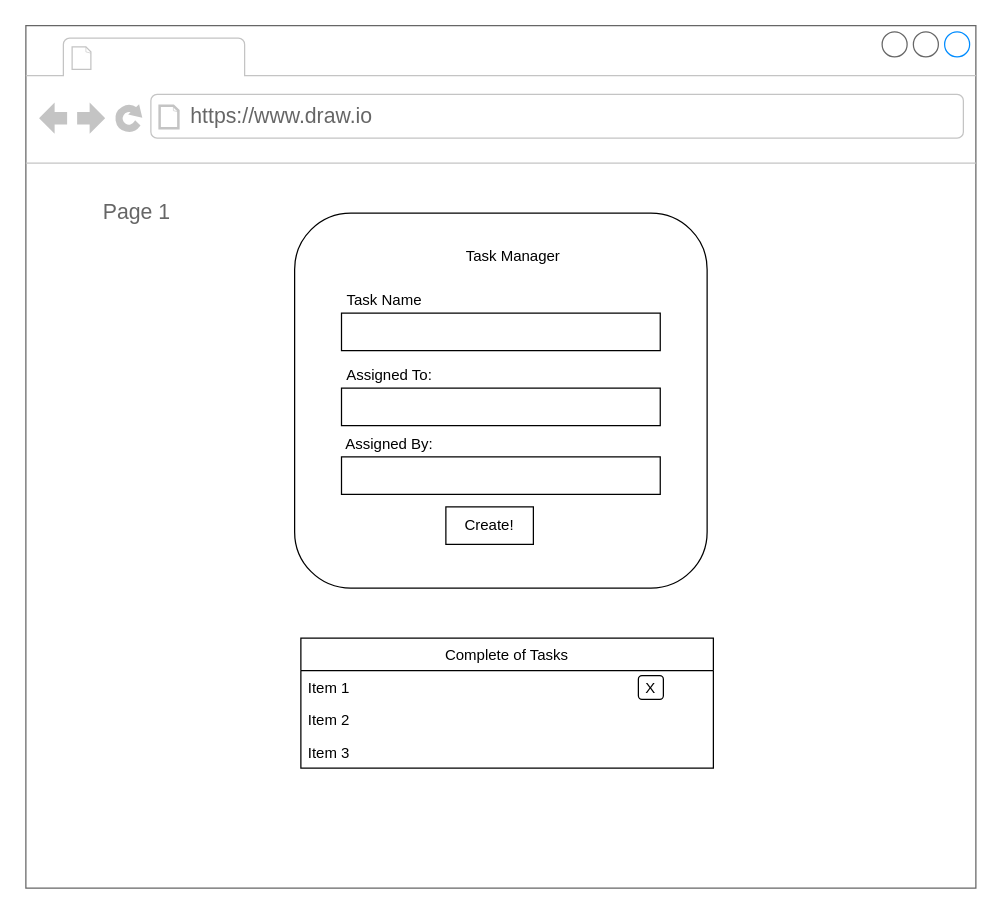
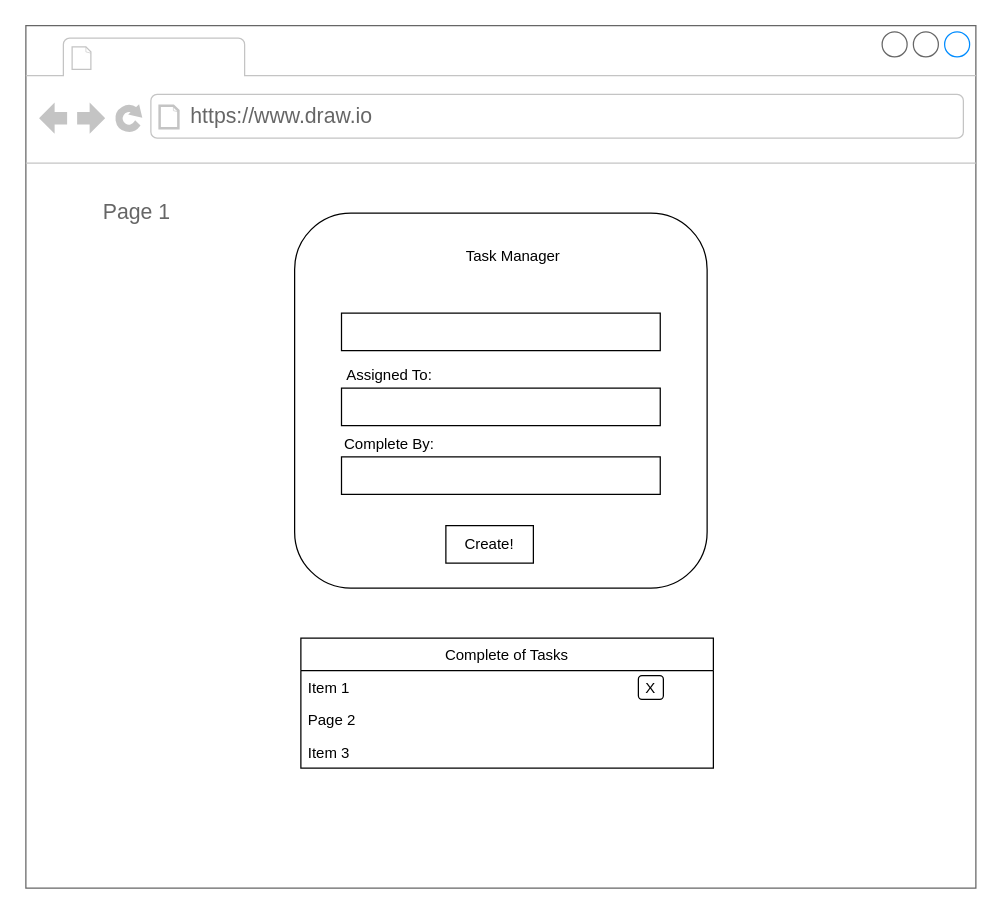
- <mxCell id="9" value="Task Name" style="text;html=1;strokeColor=none;fillColor=none;align=center;verticalAlign=middle;whiteSpace=wrap;rounded=0;" vertex="1" parent="2"><mxGeometry x="252.5" y="210" width="67.5" height="20" as="geometry" /></mxCell>
- <mxCell id="12" value="Assigned By:" style="text;html=1;strokeColor=none;fillColor=none;align=center;verticalAlign=middle;whiteSpace=wrap;rounded=0;" vertex="1" parent="2"><mxGeometry x="246" y="325" width="90" height="20" as="geometry" /></mxCell>
+ <mxCell id="12" value="Complete By:" style="text;html=1;strokeColor=none;fillColor=none;align=center;verticalAlign=middle;whiteSpace=wrap;rounded=0;" vertex="1" parent="2"><mxGeometry x="246" y="325" width="90" height="20" as="geometry" /></mxCell>
- <mxCell id="8" value="Create!" style="rounded=0;whiteSpace=wrap;html=1;" vertex="1" parent="2"><mxGeometry x="336" y="385" width="70" height="30" as="geometry" /></mxCell>
+ <mxCell id="8" value="Create!" style="rounded=0;whiteSpace=wrap;html=1;" vertex="1" parent="2"><mxGeometry x="336" y="400" width="70" height="30" as="geometry" /></mxCell>
- <mxCell id="16" value="Item 2" style="text;strokeColor=none;fillColor=none;align=left;verticalAlign=top;spacingLeft=4;spacingRight=4;overflow=hidden;rotatable=0;points=[[0,0.5],[1,0.5]];portConstraint=eastwest;" vertex="1" parent="14"><mxGeometry y="52" width="330" height="26" as="geometry" /></mxCell>
+ <mxCell id="16" value="Page 2" style="text;strokeColor=none;fillColor=none;align=left;verticalAlign=top;spacingLeft=4;spacingRight=4;overflow=hidden;rotatable=0;points=[[0,0.5],[1,0.5]];portConstraint=eastwest;" vertex="1" parent="14"><mxGeometry y="52" width="330" height="26" as="geometry" /></mxCell>
